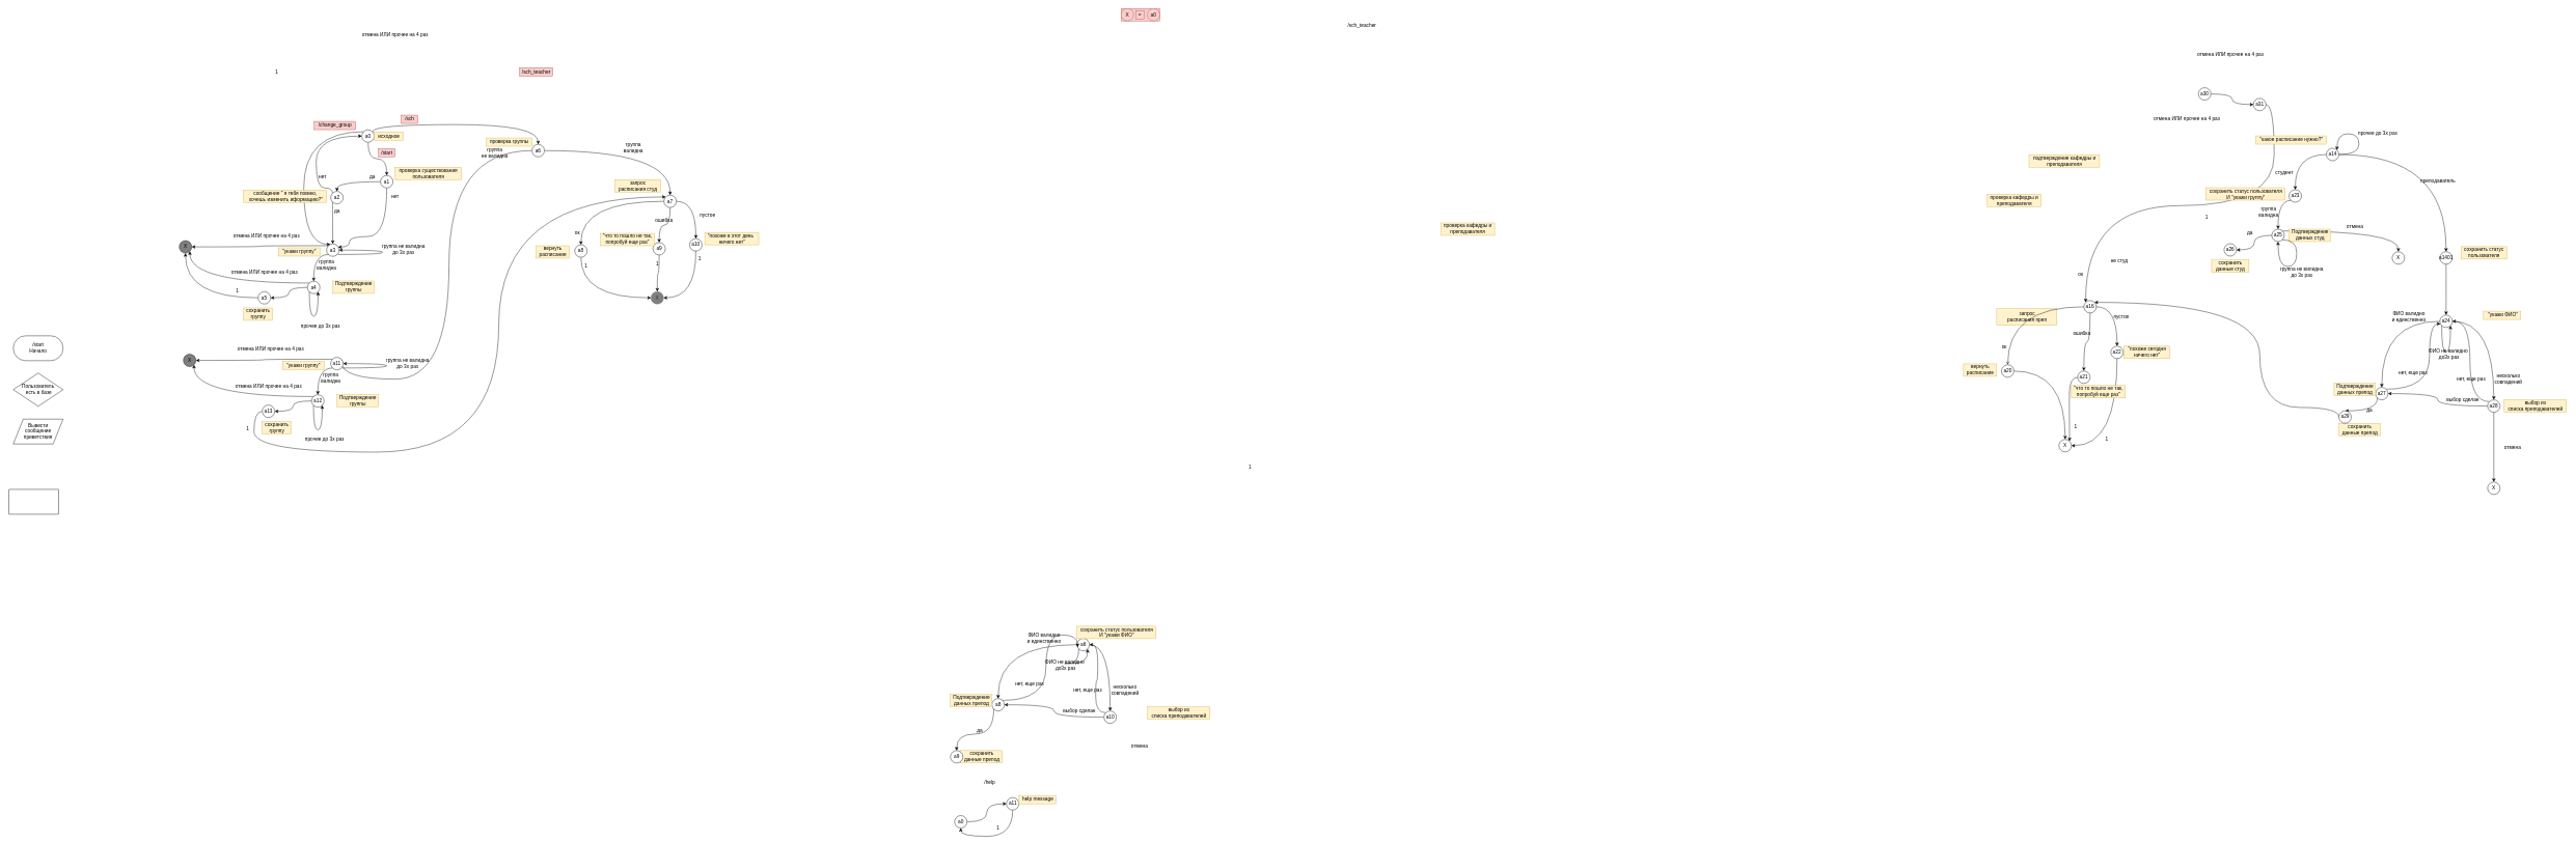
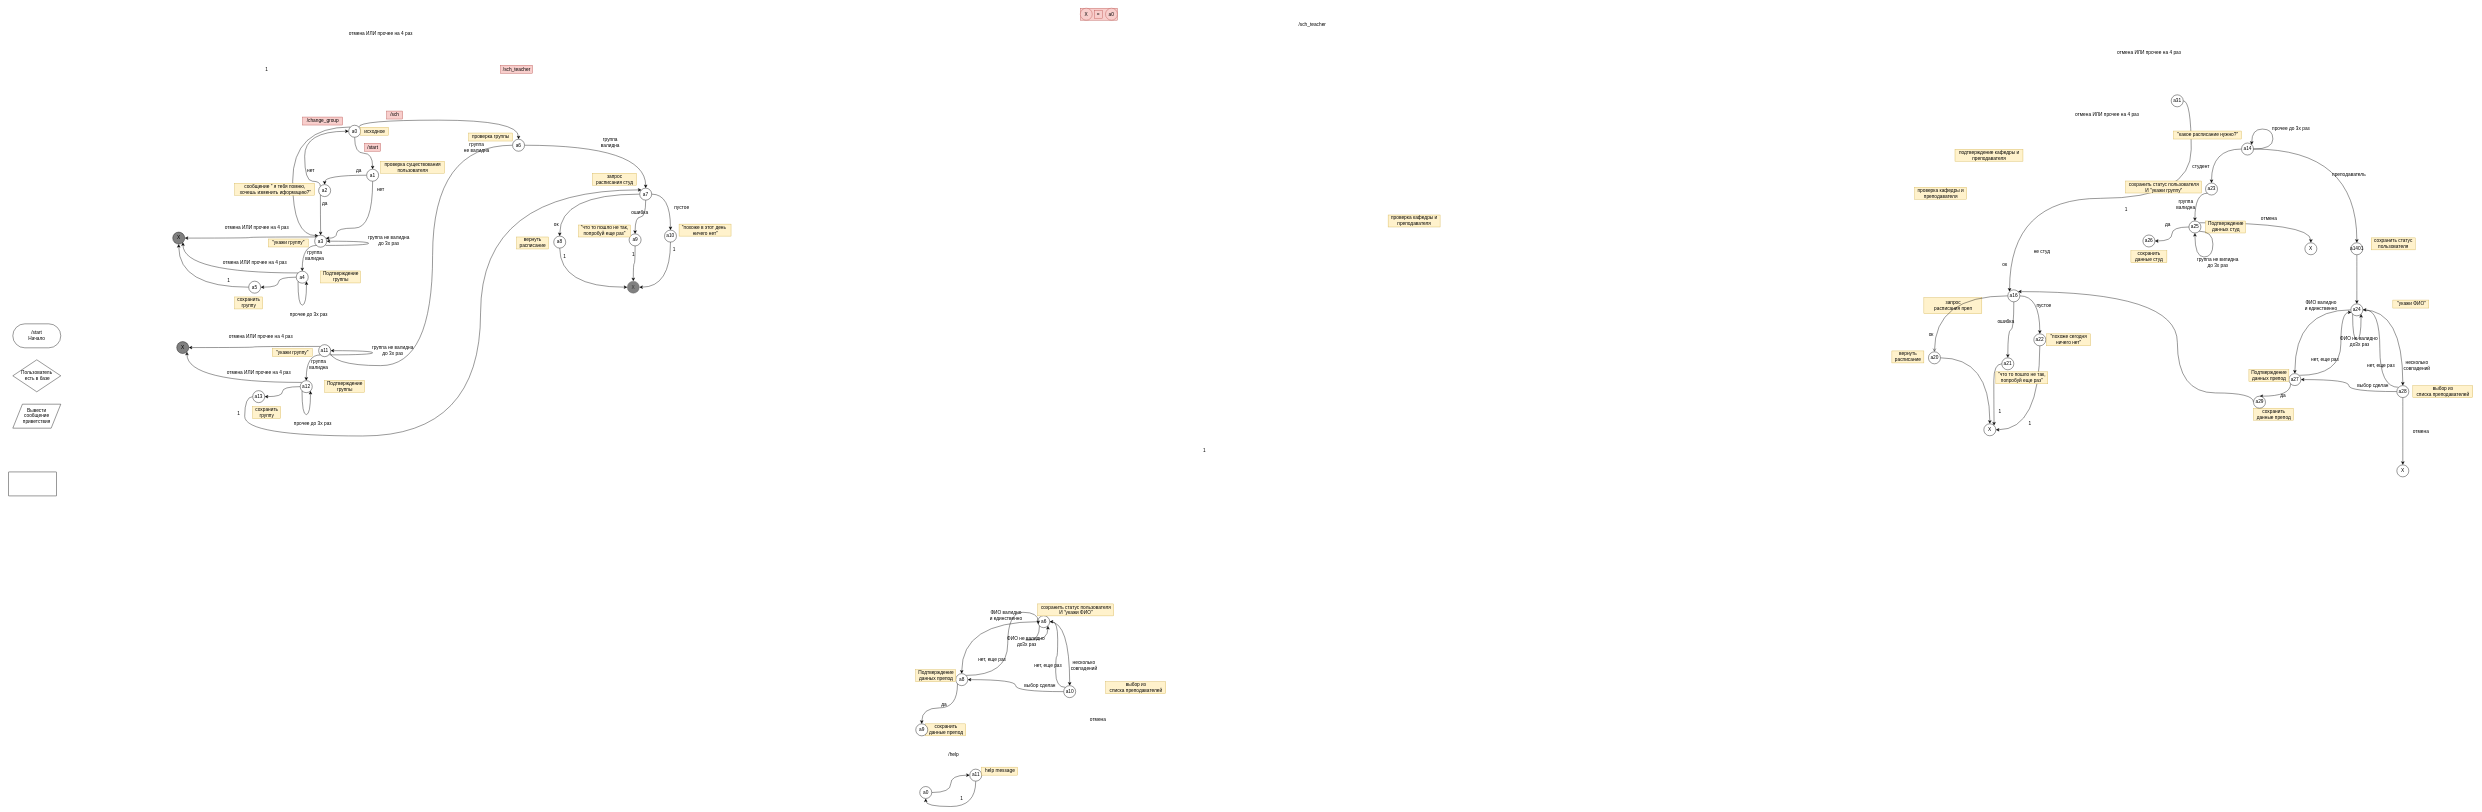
- <mxCell id="58" value="a30" style="ellipse;whiteSpace=wrap;html=1;aspect=fixed;" parent="1" vertex="1"><mxGeometry x="5296" y="211.05" width="30" height="30" as="geometry" /></mxCell>
- <mxCell id="57" value="" style="edgeStyle=orthogonalEdgeStyle;curved=1;rounded=0;orthogonalLoop=1;jettySize=auto;html=1;" parent="1" source="58" target="60" edge="1"><mxGeometry relative="1" as="geometry" /></mxCell>
